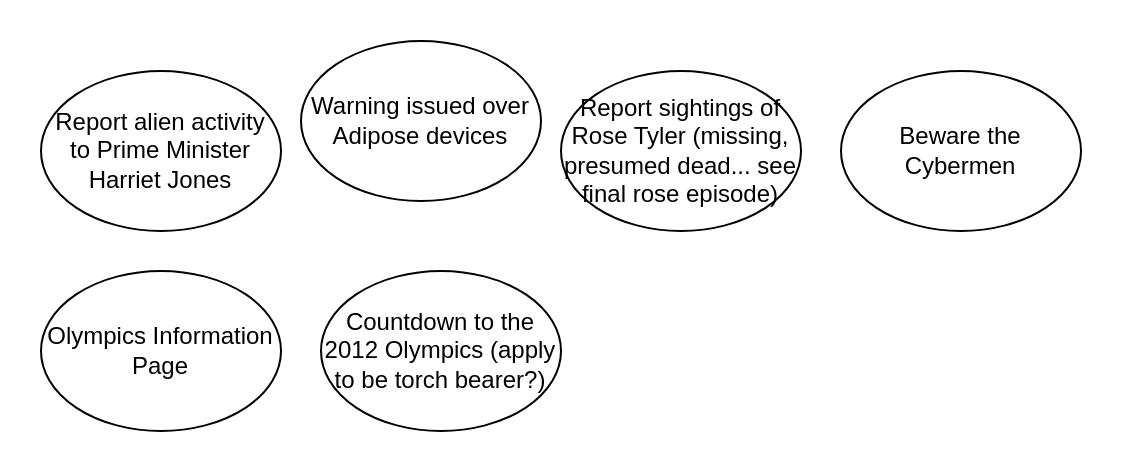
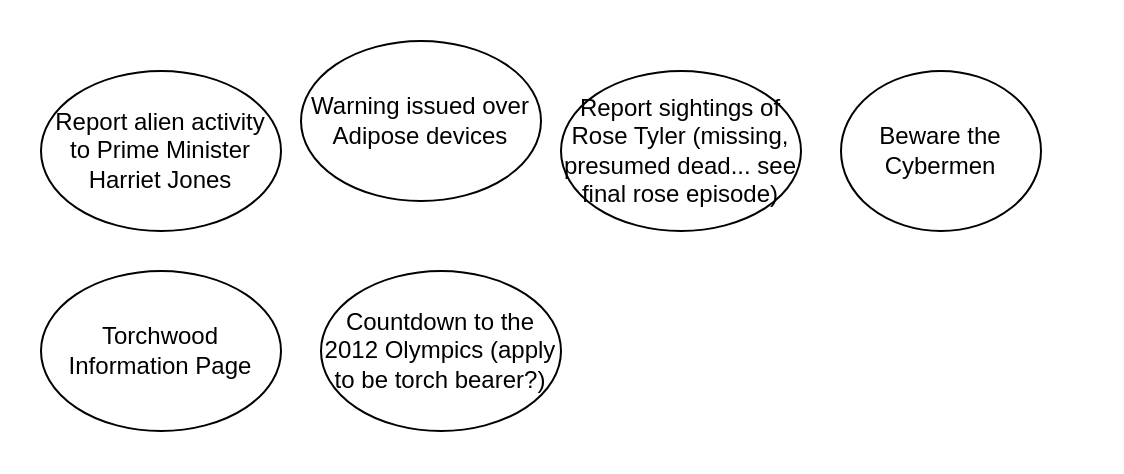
- <mxCell id="4" value="Beware the Cybermen" style="ellipse;whiteSpace=wrap;html=1;" vertex="1" parent="1"><mxGeometry x="420" y="35" width="120" height="80" as="geometry" /></mxCell>
+ <mxCell id="4" value="Beware the Cybermen" style="ellipse;whiteSpace=wrap;html=1;" vertex="1" parent="1"><mxGeometry x="420" y="35" width="100" height="80" as="geometry" /></mxCell>
- <mxCell id="6" value="Olympics Information Page" style="ellipse;whiteSpace=wrap;html=1;" vertex="1" parent="1"><mxGeometry x="20" y="135" width="120" height="80" as="geometry" /></mxCell>
+ <mxCell id="6" value="Torchwood Information Page" style="ellipse;whiteSpace=wrap;html=1;" vertex="1" parent="1"><mxGeometry x="20" y="135" width="120" height="80" as="geometry" /></mxCell>
